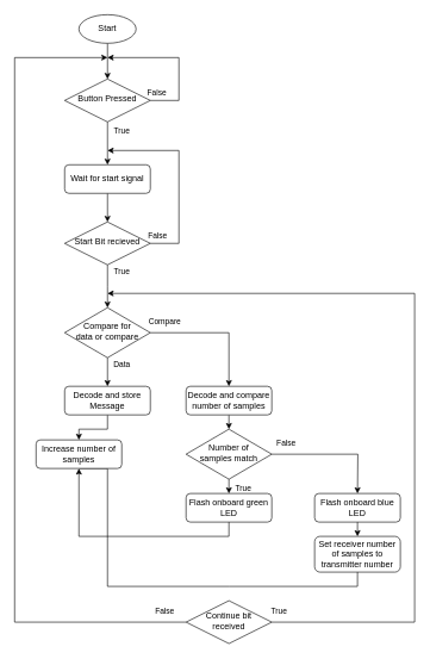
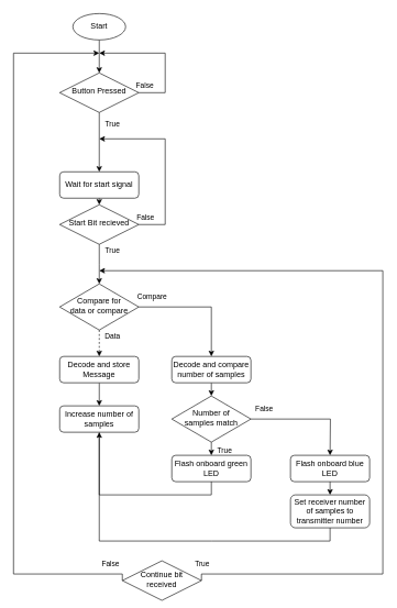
- <mxCell id="10" value="Wait for start signal" style="rounded=1;whiteSpace=wrap;html=1;fontSize=12;glass=0;strokeWidth=1;shadow=0;" parent="1" vertex="1"><mxGeometry x="90" y="230" width="120" height="40" as="geometry" /></mxCell>
+ <mxCell id="10" value="Wait for start signal" style="rounded=1;whiteSpace=wrap;html=1;fontSize=12;glass=0;strokeWidth=1;shadow=0;" parent="1" vertex="1"><mxGeometry x="90" y="260" width="120" height="40" as="geometry" /></mxCell>
- <mxCell id="5" value="Data" style="edgeStyle=orthogonalEdgeStyle;rounded=0;orthogonalLoop=1;jettySize=auto;html=1;entryX=0.5;entryY=0;entryDx=0;entryDy=0;" parent="1" source="7" target="15" edge="1"><mxGeometry x="-0.5" y="20" relative="1" as="geometry"><mxPoint as="offset" /></mxGeometry></mxCell>
+ <mxCell id="5" value="Data" style="edgeStyle=orthogonalEdgeStyle;rounded=0;orthogonalLoop=1;jettySize=auto;html=1;entryX=0.5;entryY=0;entryDx=0;entryDy=0;dashed=1;" parent="1" source="7" target="15" edge="1"><mxGeometry x="-0.5" y="20" relative="1" as="geometry"><mxPoint as="offset" /></mxGeometry></mxCell>
- <mxCell id="26" value="Increase number of samples" style="rounded=1;whiteSpace=wrap;html=1;fontSize=12;glass=0;strokeWidth=1;shadow=0;" parent="1" vertex="1"><mxGeometry x="50" y="615" width="120" height="40" as="geometry" /></mxCell>
+ <mxCell id="26" value="Increase number of samples" style="rounded=1;whiteSpace=wrap;html=1;fontSize=12;glass=0;strokeWidth=1;shadow=0;" parent="1" vertex="1"><mxGeometry x="90" y="615" width="120" height="40" as="geometry" /></mxCell>
- <mxCell id="31" value="Continue bit &lt;br&gt;received" style="rhombus;whiteSpace=wrap;html=1;shadow=0;fontFamily=Helvetica;fontSize=12;align=center;strokeWidth=1;spacing=6;spacingTop=-4;" parent="1" vertex="1"><mxGeometry x="260" y="840" width="120" height="60" as="geometry" /></mxCell>
+ <mxCell id="31" value="Continue bit &lt;br&gt;received" style="rhombus;whiteSpace=wrap;html=1;shadow=0;fontFamily=Helvetica;fontSize=12;align=center;strokeWidth=1;spacing=6;spacingTop=-4;" parent="1" vertex="1"><mxGeometry x="185" y="850" width="120" height="60" as="geometry" /></mxCell>
